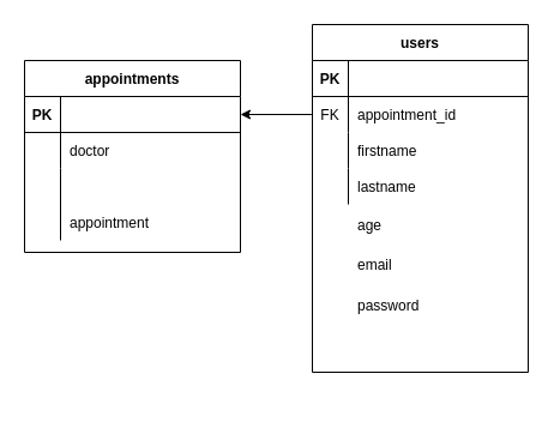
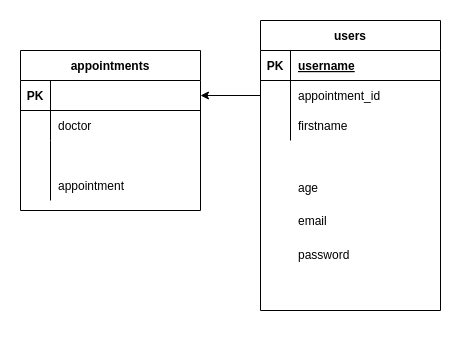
+ <mxCell id="17" value="username" style="shape=partialRectangle;connectable=0;fillColor=none;top=0;left=0;bottom=0;right=0;align=left;spacingLeft=6;fontStyle=5;overflow=hidden;" parent="15" vertex="1"><mxGeometry x="30" width="150" height="30" as="geometry" /></mxCell>
- <mxCell id="19" value="FK" style="shape=partialRectangle;connectable=0;fillColor=none;top=0;left=0;bottom=0;right=0;editable=1;overflow=hidden;" parent="18" vertex="1"><mxGeometry width="30" height="30" as="geometry" /></mxCell>
- <mxCell id="26" value="lastname" style="shape=partialRectangle;connectable=0;fillColor=none;top=0;left=0;bottom=0;right=0;align=left;spacingLeft=6;overflow=hidden;" parent="24" vertex="1"><mxGeometry x="30" width="150" height="30" as="geometry" /></mxCell>
